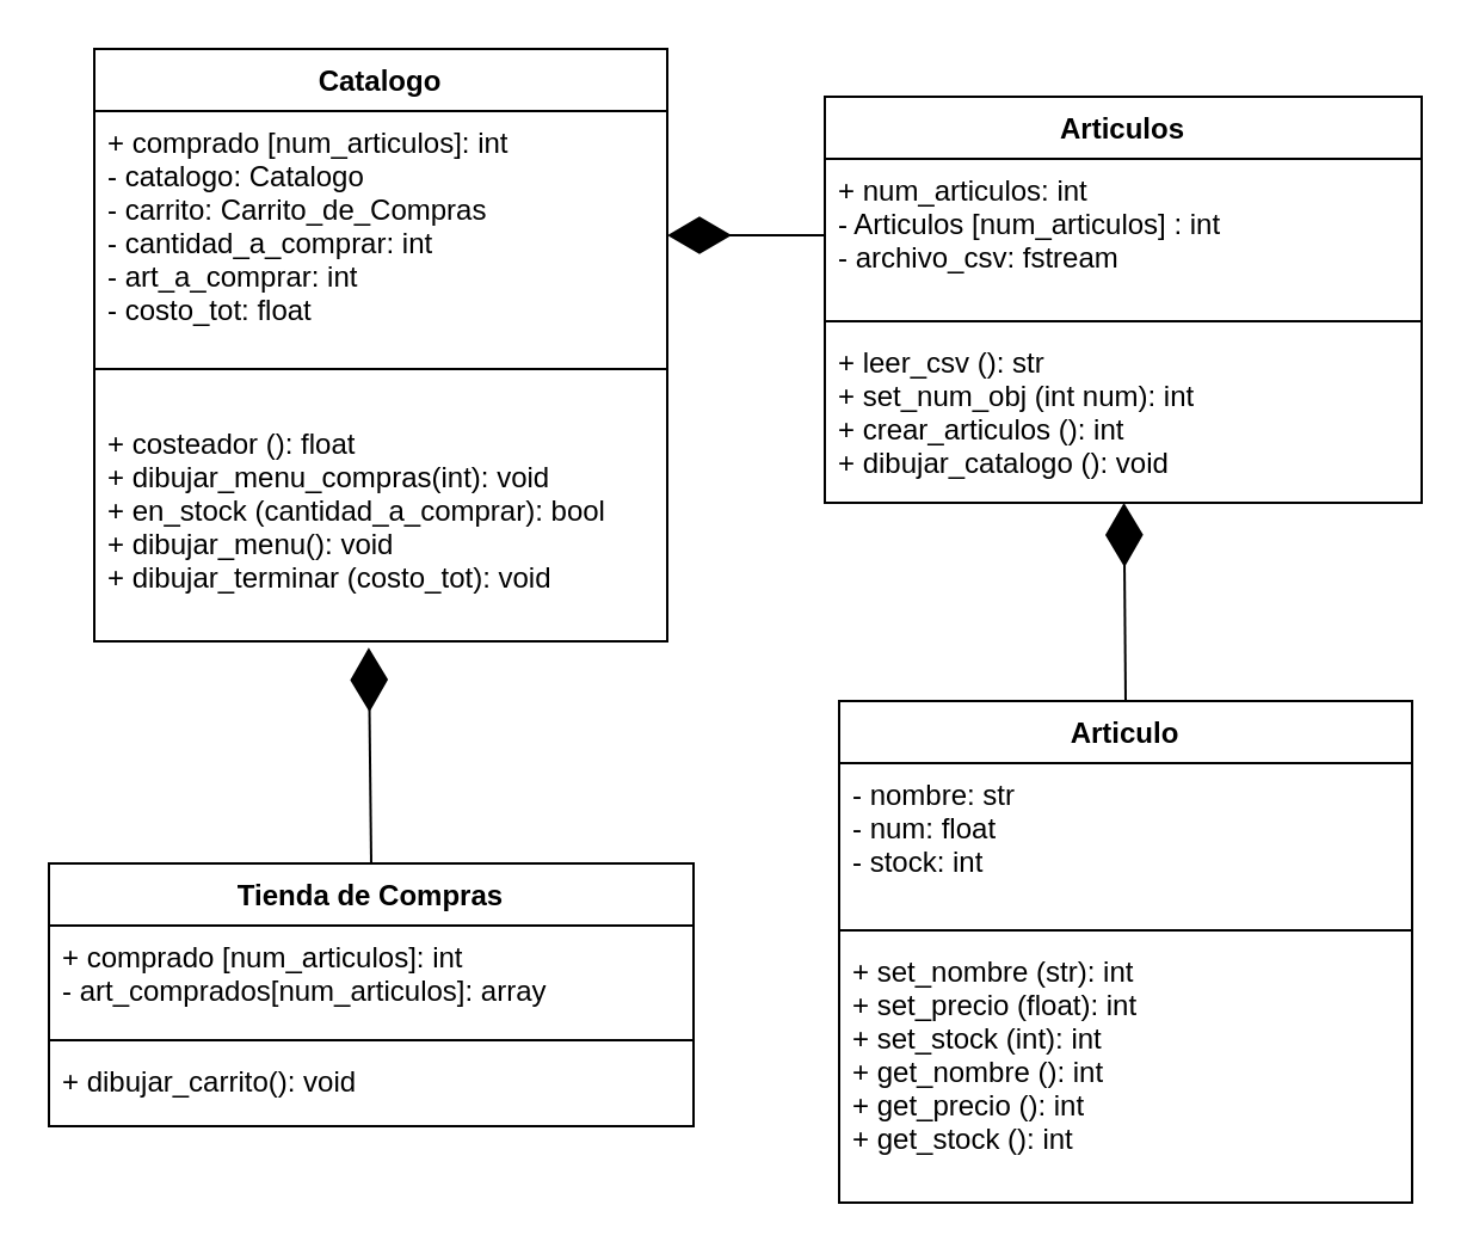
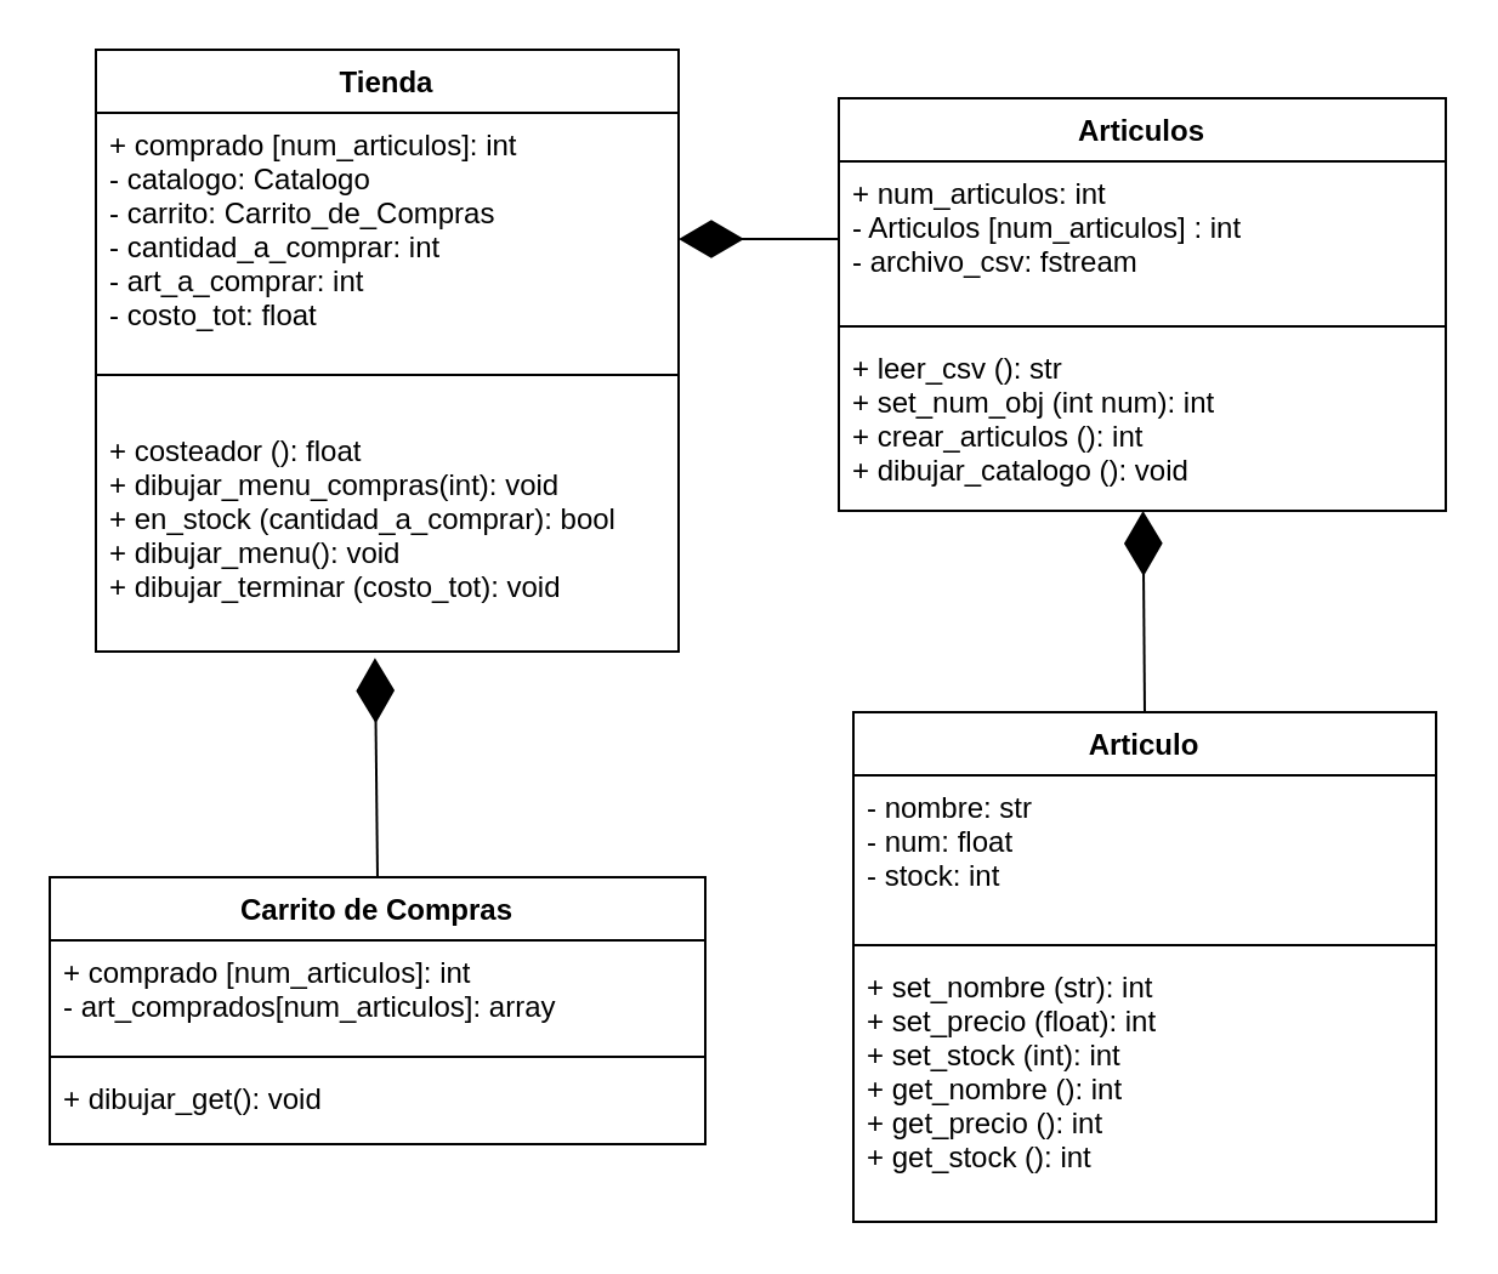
- <mxCell id="10" value="Catalogo" style="swimlane;fontStyle=1;align=center;verticalAlign=top;childLayout=stackLayout;horizontal=1;startSize=26;horizontalStack=0;resizeParent=1;resizeParentMax=0;resizeLast=0;collapsible=1;marginBottom=0;" parent="1" vertex="1"><mxGeometry x="39" y="20" width="240" height="248" as="geometry" /></mxCell>
+ <mxCell id="10" value="Tienda" style="swimlane;fontStyle=1;align=center;verticalAlign=top;childLayout=stackLayout;horizontal=1;startSize=26;horizontalStack=0;resizeParent=1;resizeParentMax=0;resizeLast=0;collapsible=1;marginBottom=0;" parent="1" vertex="1"><mxGeometry x="39" y="20" width="240" height="248" as="geometry" /></mxCell>
- <mxCell id="6" value="Tienda de Compras" style="swimlane;fontStyle=1;align=center;verticalAlign=top;childLayout=stackLayout;horizontal=1;startSize=26;horizontalStack=0;resizeParent=1;resizeParentMax=0;resizeLast=0;collapsible=1;marginBottom=0;" parent="1" vertex="1"><mxGeometry x="20" y="361" width="270" height="110" as="geometry" /></mxCell>
+ <mxCell id="6" value="Carrito de Compras" style="swimlane;fontStyle=1;align=center;verticalAlign=top;childLayout=stackLayout;horizontal=1;startSize=26;horizontalStack=0;resizeParent=1;resizeParentMax=0;resizeLast=0;collapsible=1;marginBottom=0;" parent="1" vertex="1"><mxGeometry x="20" y="361" width="270" height="110" as="geometry" /></mxCell>
- <mxCell id="9" value="+ dibujar_carrito(): void " style="text;strokeColor=none;fillColor=none;align=left;verticalAlign=top;spacingLeft=4;spacingRight=4;overflow=hidden;rotatable=0;points=[[0,0.5],[1,0.5]];portConstraint=eastwest;" parent="6" vertex="1"><mxGeometry y="78" width="270" height="32" as="geometry" /></mxCell>
+ <mxCell id="9" value="+ dibujar_get(): void " style="text;strokeColor=none;fillColor=none;align=left;verticalAlign=top;spacingLeft=4;spacingRight=4;overflow=hidden;rotatable=0;points=[[0,0.5],[1,0.5]];portConstraint=eastwest;" parent="6" vertex="1"><mxGeometry y="78" width="270" height="32" as="geometry" /></mxCell>
